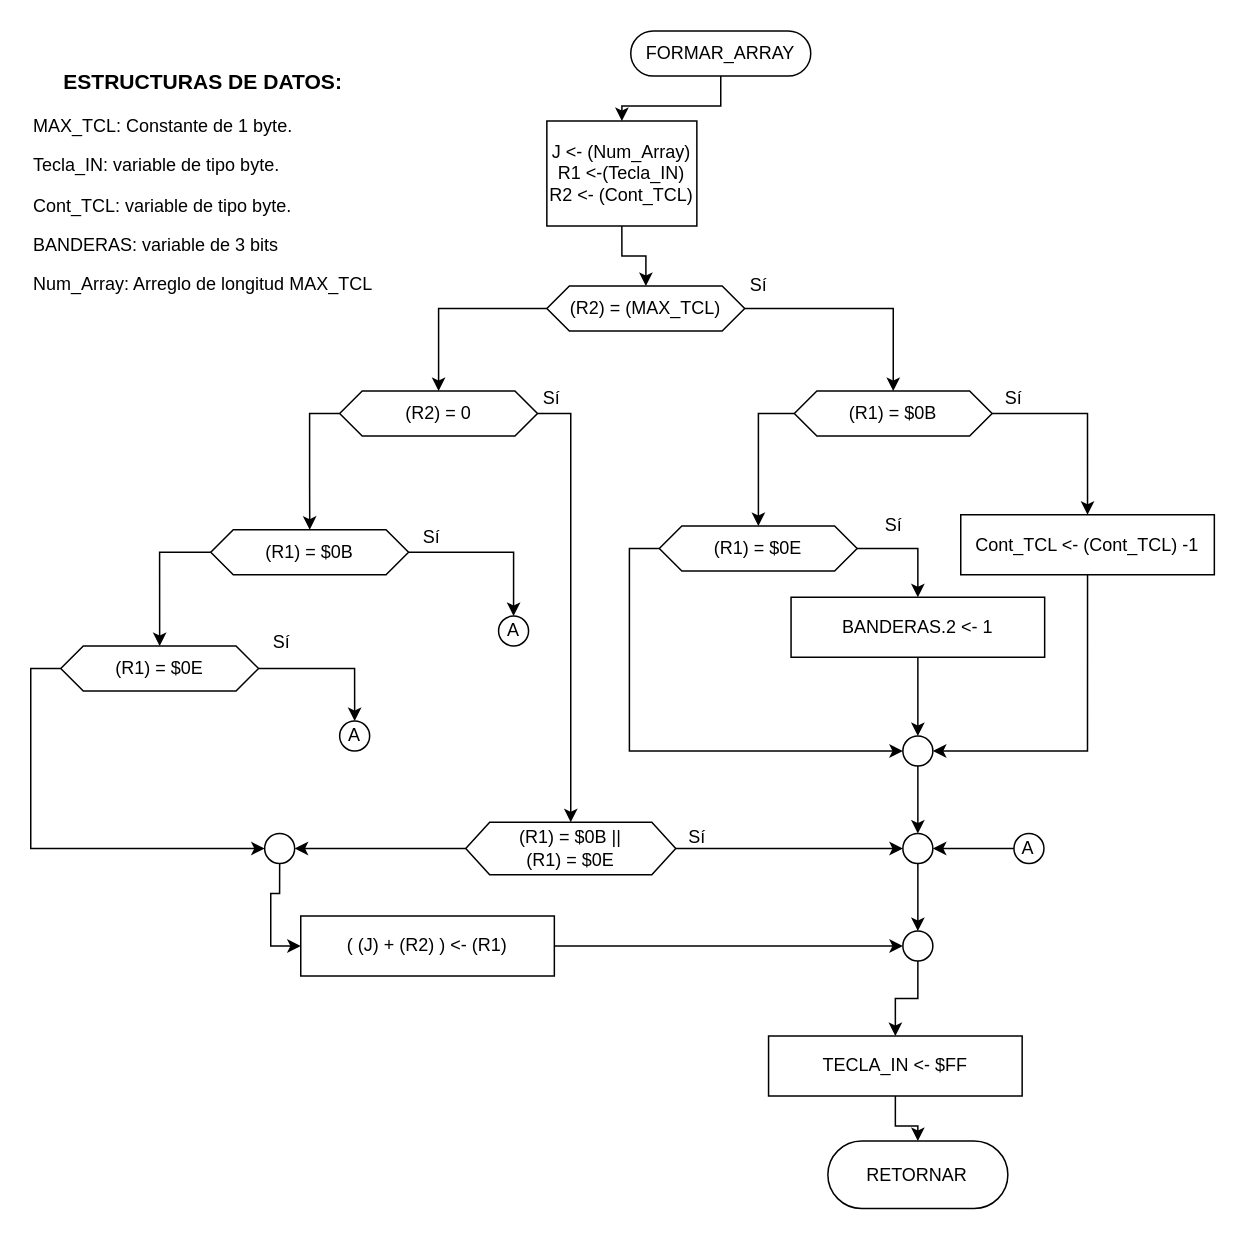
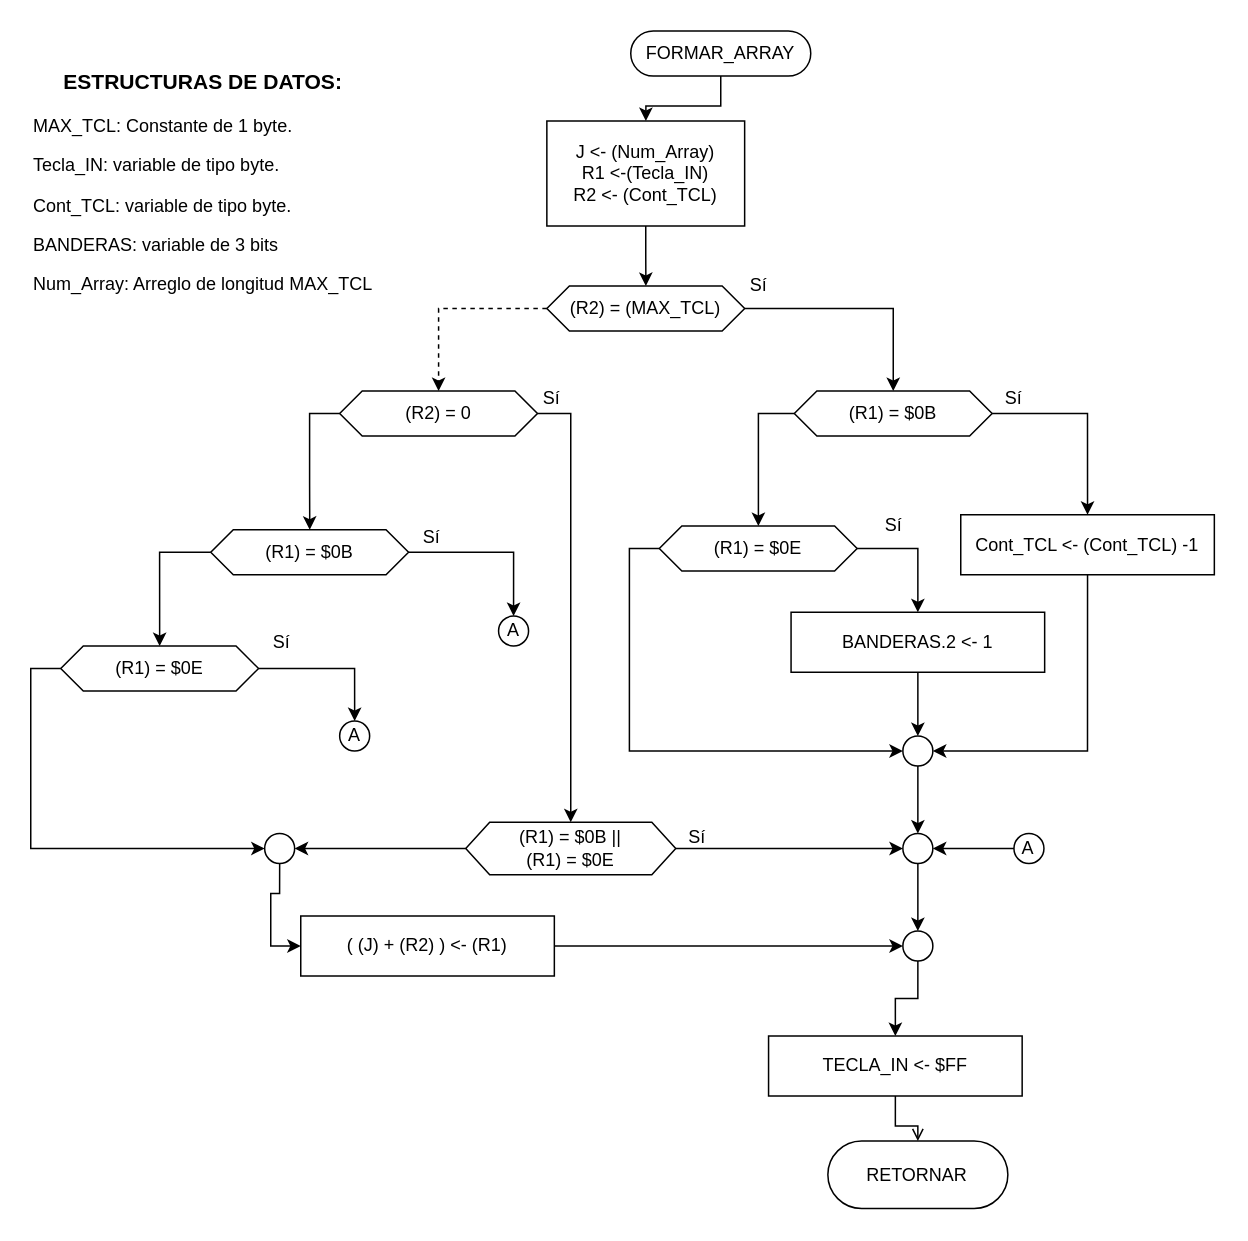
- <mxCell id="5" value="&lt;span&gt;J &amp;lt;- (Num_Array)&lt;br&gt;R1 &amp;lt;-(Tecla_IN)&lt;br&gt;R2 &amp;lt;- (Cont_TCL)&lt;br&gt;&lt;/span&gt;" style="rounded=0;whiteSpace=wrap;html=1;" vertex="1" parent="1"><mxGeometry x="364.07" y="80" width="100" height="70" as="geometry" /></mxCell>
+ <mxCell id="5" value="&lt;span&gt;J &amp;lt;- (Num_Array)&lt;br&gt;R1 &amp;lt;-(Tecla_IN)&lt;br&gt;R2 &amp;lt;- (Cont_TCL)&lt;br&gt;&lt;/span&gt;" style="rounded=0;whiteSpace=wrap;html=1;" vertex="1" parent="1"><mxGeometry x="364.07" y="80" width="131.86" height="70" as="geometry" /></mxCell>
- <mxCell id="8" style="edgeStyle=orthogonalEdgeStyle;rounded=0;orthogonalLoop=1;jettySize=auto;html=1;exitX=0;exitY=0.5;exitDx=0;exitDy=0;" edge="1" parent="1" source="9" target="27"><mxGeometry relative="1" as="geometry" /></mxCell>
+ <mxCell id="8" style="edgeStyle=orthogonalEdgeStyle;rounded=0;orthogonalLoop=1;jettySize=auto;html=1;exitX=0;exitY=0.5;exitDx=0;exitDy=0;dashed=1;" edge="1" parent="1" source="9" target="27"><mxGeometry relative="1" as="geometry" /></mxCell>
- <mxCell id="33" value="&lt;span&gt;BANDERAS.2 &amp;lt;- 1&lt;br&gt;&lt;/span&gt;" style="rounded=0;whiteSpace=wrap;html=1;" vertex="1" parent="1"><mxGeometry x="526.88" y="397.5" width="169.06" height="40" as="geometry" /></mxCell>
+ <mxCell id="33" value="&lt;span&gt;BANDERAS.2 &amp;lt;- 1&lt;br&gt;&lt;/span&gt;" style="rounded=0;whiteSpace=wrap;html=1;" vertex="1" parent="1"><mxGeometry x="526.88" y="407.5" width="169.06" height="40" as="geometry" /></mxCell>
- <mxCell id="51" style="edgeStyle=orthogonalEdgeStyle;rounded=0;orthogonalLoop=1;jettySize=auto;html=1;exitX=0.5;exitY=1;exitDx=0;exitDy=0;" edge="1" parent="1" source="52" target="50"><mxGeometry relative="1" as="geometry" /></mxCell>
+ <mxCell id="51" style="edgeStyle=orthogonalEdgeStyle;rounded=0;orthogonalLoop=1;jettySize=auto;html=1;exitX=0.5;exitY=1;exitDx=0;exitDy=0;endArrow=open;" edge="1" parent="1" source="52" target="50"><mxGeometry relative="1" as="geometry" /></mxCell>
